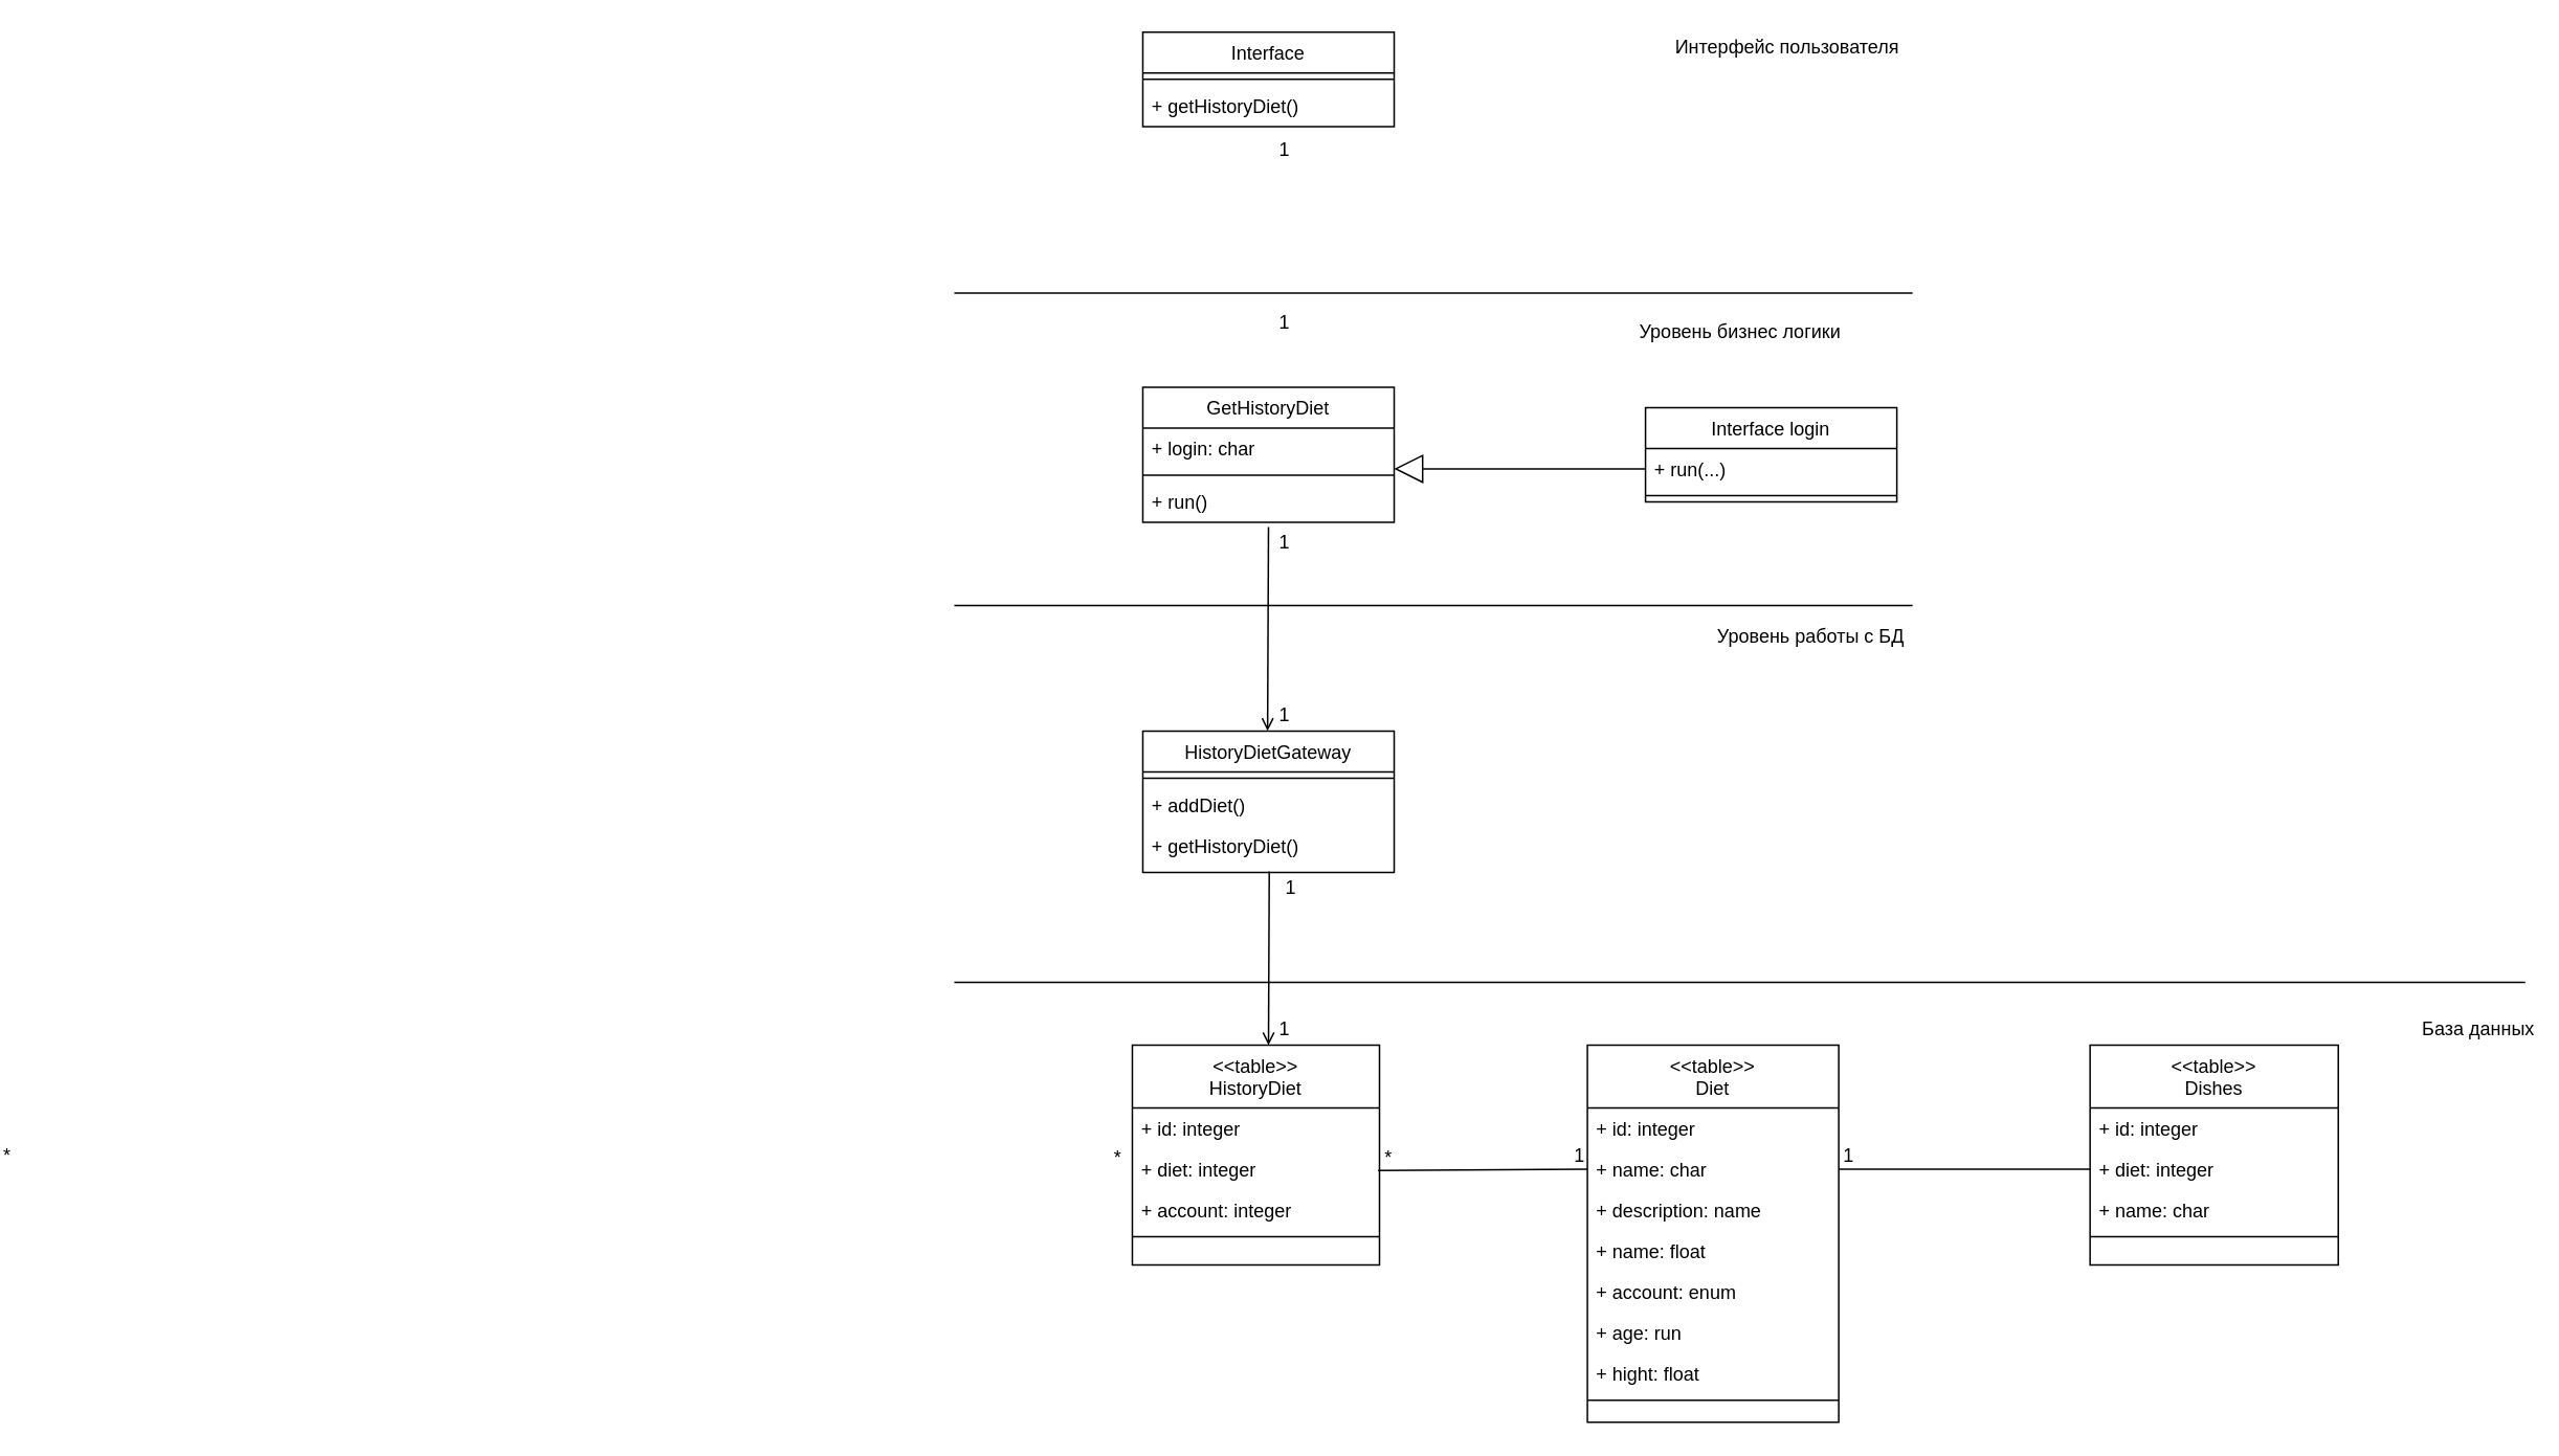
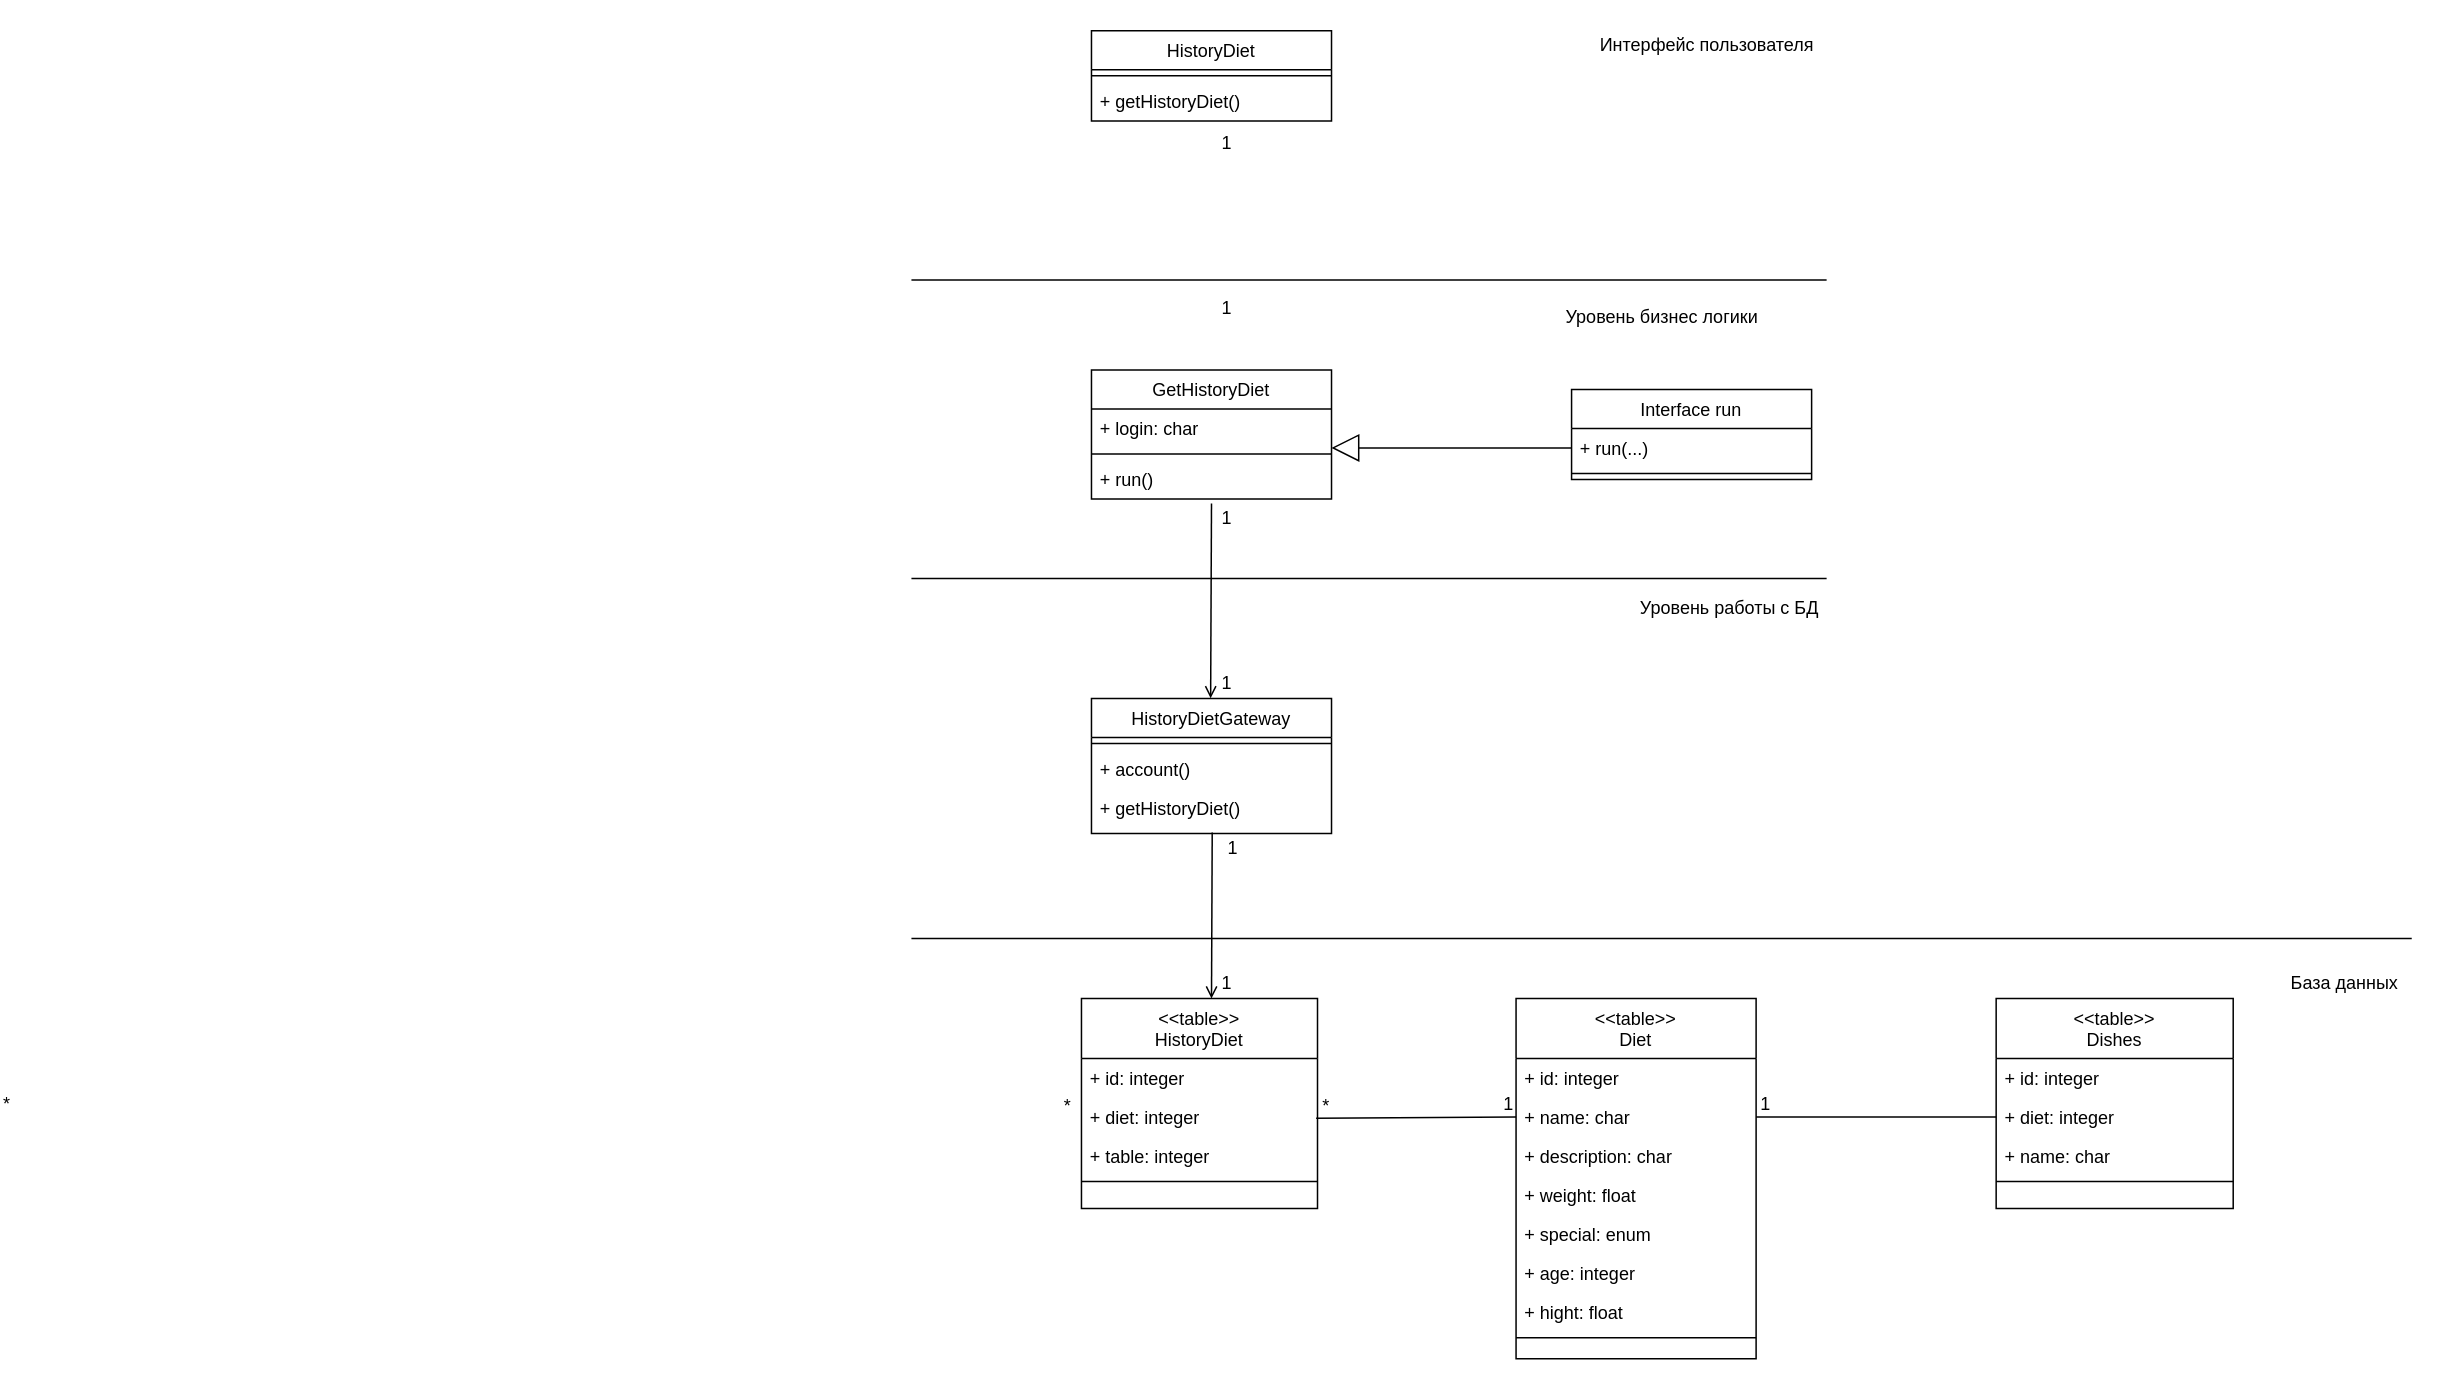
- <mxCell id="51" value="Interface" style="swimlane;fontStyle=0;align=center;verticalAlign=top;childLayout=stackLayout;horizontal=1;startSize=26;horizontalStack=0;resizeParent=1;resizeLast=0;collapsible=1;marginBottom=0;rounded=0;shadow=0;strokeWidth=1;" vertex="1" parent="1"><mxGeometry x="140" y="20" width="160" height="60" as="geometry"><mxRectangle x="130" y="380" width="160" height="26" as="alternateBounds" /></mxGeometry></mxCell>
+ <mxCell id="51" value="HistoryDiet" style="swimlane;fontStyle=0;align=center;verticalAlign=top;childLayout=stackLayout;horizontal=1;startSize=26;horizontalStack=0;resizeParent=1;resizeLast=0;collapsible=1;marginBottom=0;rounded=0;shadow=0;strokeWidth=1;" vertex="1" parent="1"><mxGeometry x="140" y="20" width="160" height="60" as="geometry"><mxRectangle x="130" y="380" width="160" height="26" as="alternateBounds" /></mxGeometry></mxCell>
- <mxCell id="2" value="Interface login" style="swimlane;fontStyle=0;align=center;verticalAlign=top;childLayout=stackLayout;horizontal=1;startSize=26;horizontalStack=0;resizeParent=1;resizeLast=0;collapsible=1;marginBottom=0;rounded=0;shadow=0;strokeWidth=1;" vertex="1" parent="1"><mxGeometry x="460" y="259" width="160" height="60" as="geometry"><mxRectangle x="130" y="380" width="160" height="26" as="alternateBounds" /></mxGeometry></mxCell>
+ <mxCell id="2" value="Interface run" style="swimlane;fontStyle=0;align=center;verticalAlign=top;childLayout=stackLayout;horizontal=1;startSize=26;horizontalStack=0;resizeParent=1;resizeLast=0;collapsible=1;marginBottom=0;rounded=0;shadow=0;strokeWidth=1;" vertex="1" parent="1"><mxGeometry x="460" y="259" width="160" height="60" as="geometry"><mxRectangle x="130" y="380" width="160" height="26" as="alternateBounds" /></mxGeometry></mxCell>
- <mxCell id="48" value="+ addDiet()" style="text;align=left;verticalAlign=top;spacingLeft=4;spacingRight=4;overflow=hidden;rotatable=0;points=[[0,0.5],[1,0.5]];portConstraint=eastwest;fontStyle=0" vertex="1" parent="46"><mxGeometry y="34" width="160" height="26" as="geometry" /></mxCell>
+ <mxCell id="48" value="+ account()" style="text;align=left;verticalAlign=top;spacingLeft=4;spacingRight=4;overflow=hidden;rotatable=0;points=[[0,0.5],[1,0.5]];portConstraint=eastwest;fontStyle=0" vertex="1" parent="46"><mxGeometry y="34" width="160" height="26" as="geometry" /></mxCell>
- <mxCell id="13" value="База данных" style="text;html=1;align=center;verticalAlign=middle;resizable=0;points=[];autosize=1;strokeColor=none;fillColor=none;" vertex="1" parent="1"><mxGeometry x="945" y="645" width="90" height="20" as="geometry" /></mxCell>
+ <mxCell id="13" value="База данных" style="text;html=1;align=center;verticalAlign=middle;resizable=0;points=[];autosize=1;strokeColor=none;fillColor=none;" vertex="1" parent="1"><mxGeometry x="930" y="645" width="90" height="20" as="geometry" /></mxCell>
- <mxCell id="32" value="+ account: integer" style="text;align=left;verticalAlign=top;spacingLeft=4;spacingRight=4;overflow=hidden;rotatable=0;points=[[0,0.5],[1,0.5]];portConstraint=eastwest;" vertex="1" parent="29"><mxGeometry y="92" width="157.33" height="26" as="geometry" /></mxCell>
+ <mxCell id="32" value="+ table: integer" style="text;align=left;verticalAlign=top;spacingLeft=4;spacingRight=4;overflow=hidden;rotatable=0;points=[[0,0.5],[1,0.5]];portConstraint=eastwest;" vertex="1" parent="29"><mxGeometry y="92" width="157.33" height="26" as="geometry" /></mxCell>
- <mxCell id="23" value="+ description: name" style="text;align=left;verticalAlign=top;spacingLeft=4;spacingRight=4;overflow=hidden;rotatable=0;points=[[0,0.5],[1,0.5]];portConstraint=eastwest;" vertex="1" parent="20"><mxGeometry y="92" width="160" height="26" as="geometry" /></mxCell>
+ <mxCell id="23" value="+ description: char" style="text;align=left;verticalAlign=top;spacingLeft=4;spacingRight=4;overflow=hidden;rotatable=0;points=[[0,0.5],[1,0.5]];portConstraint=eastwest;" vertex="1" parent="20"><mxGeometry y="92" width="160" height="26" as="geometry" /></mxCell>
- <mxCell id="24" value="+ name: float" style="text;align=left;verticalAlign=top;spacingLeft=4;spacingRight=4;overflow=hidden;rotatable=0;points=[[0,0.5],[1,0.5]];portConstraint=eastwest;" vertex="1" parent="20"><mxGeometry y="118" width="160" height="26" as="geometry" /></mxCell>
+ <mxCell id="24" value="+ weight: float" style="text;align=left;verticalAlign=top;spacingLeft=4;spacingRight=4;overflow=hidden;rotatable=0;points=[[0,0.5],[1,0.5]];portConstraint=eastwest;" vertex="1" parent="20"><mxGeometry y="118" width="160" height="26" as="geometry" /></mxCell>
- <mxCell id="25" value="+ account: enum" style="text;align=left;verticalAlign=top;spacingLeft=4;spacingRight=4;overflow=hidden;rotatable=0;points=[[0,0.5],[1,0.5]];portConstraint=eastwest;" vertex="1" parent="20"><mxGeometry y="144" width="160" height="26" as="geometry" /></mxCell>
+ <mxCell id="25" value="+ special: enum" style="text;align=left;verticalAlign=top;spacingLeft=4;spacingRight=4;overflow=hidden;rotatable=0;points=[[0,0.5],[1,0.5]];portConstraint=eastwest;" vertex="1" parent="20"><mxGeometry y="144" width="160" height="26" as="geometry" /></mxCell>
- <mxCell id="26" value="+ age: run" style="text;align=left;verticalAlign=top;spacingLeft=4;spacingRight=4;overflow=hidden;rotatable=0;points=[[0,0.5],[1,0.5]];portConstraint=eastwest;" vertex="1" parent="20"><mxGeometry y="170" width="160" height="26" as="geometry" /></mxCell>
+ <mxCell id="26" value="+ age: integer" style="text;align=left;verticalAlign=top;spacingLeft=4;spacingRight=4;overflow=hidden;rotatable=0;points=[[0,0.5],[1,0.5]];portConstraint=eastwest;" vertex="1" parent="20"><mxGeometry y="170" width="160" height="26" as="geometry" /></mxCell>
